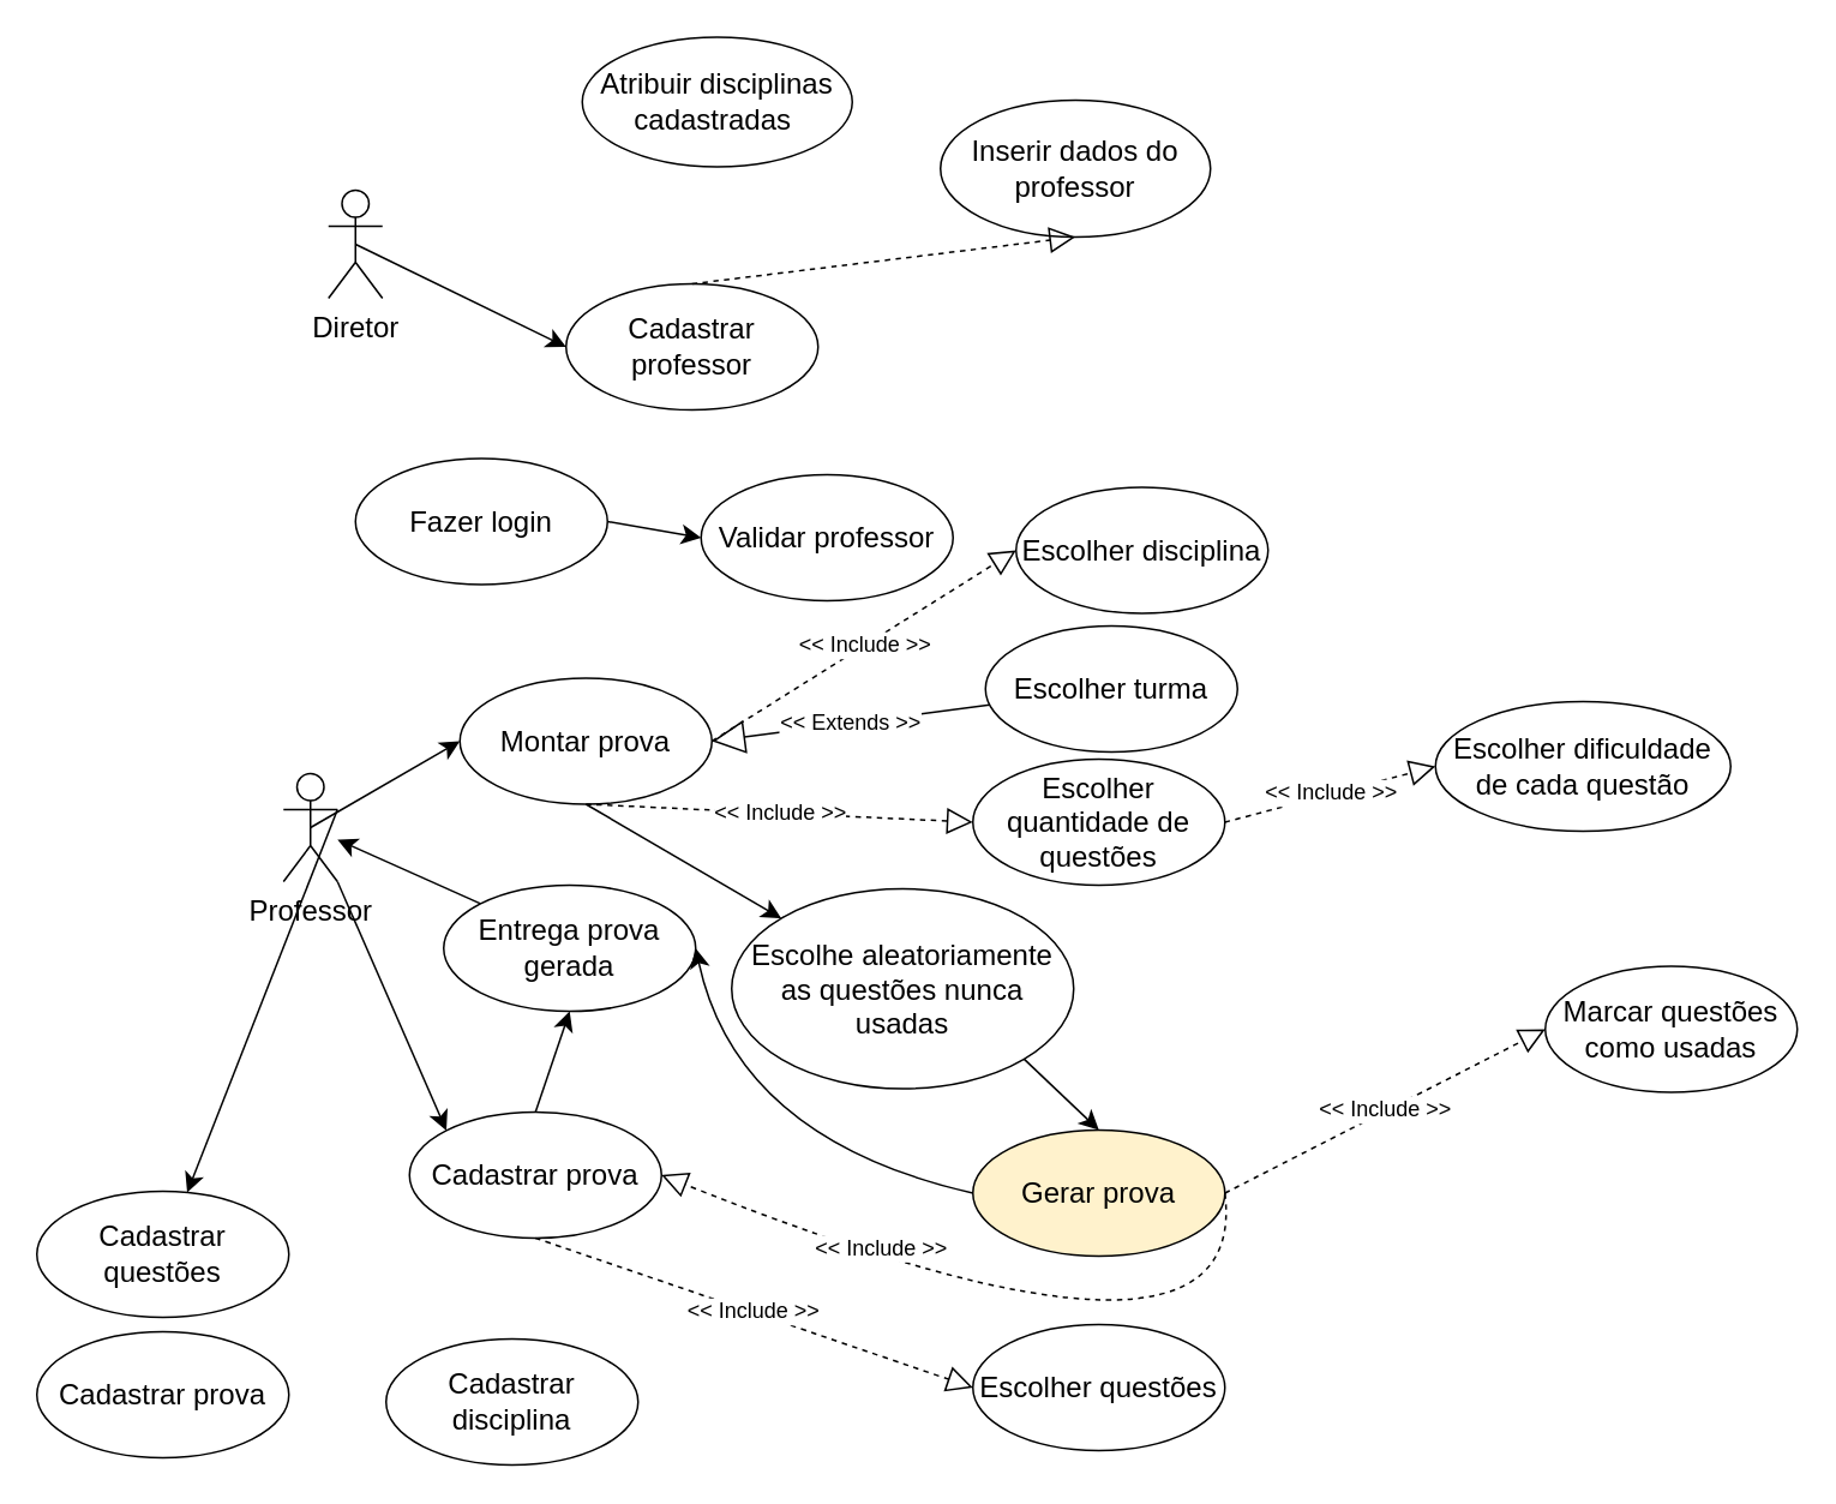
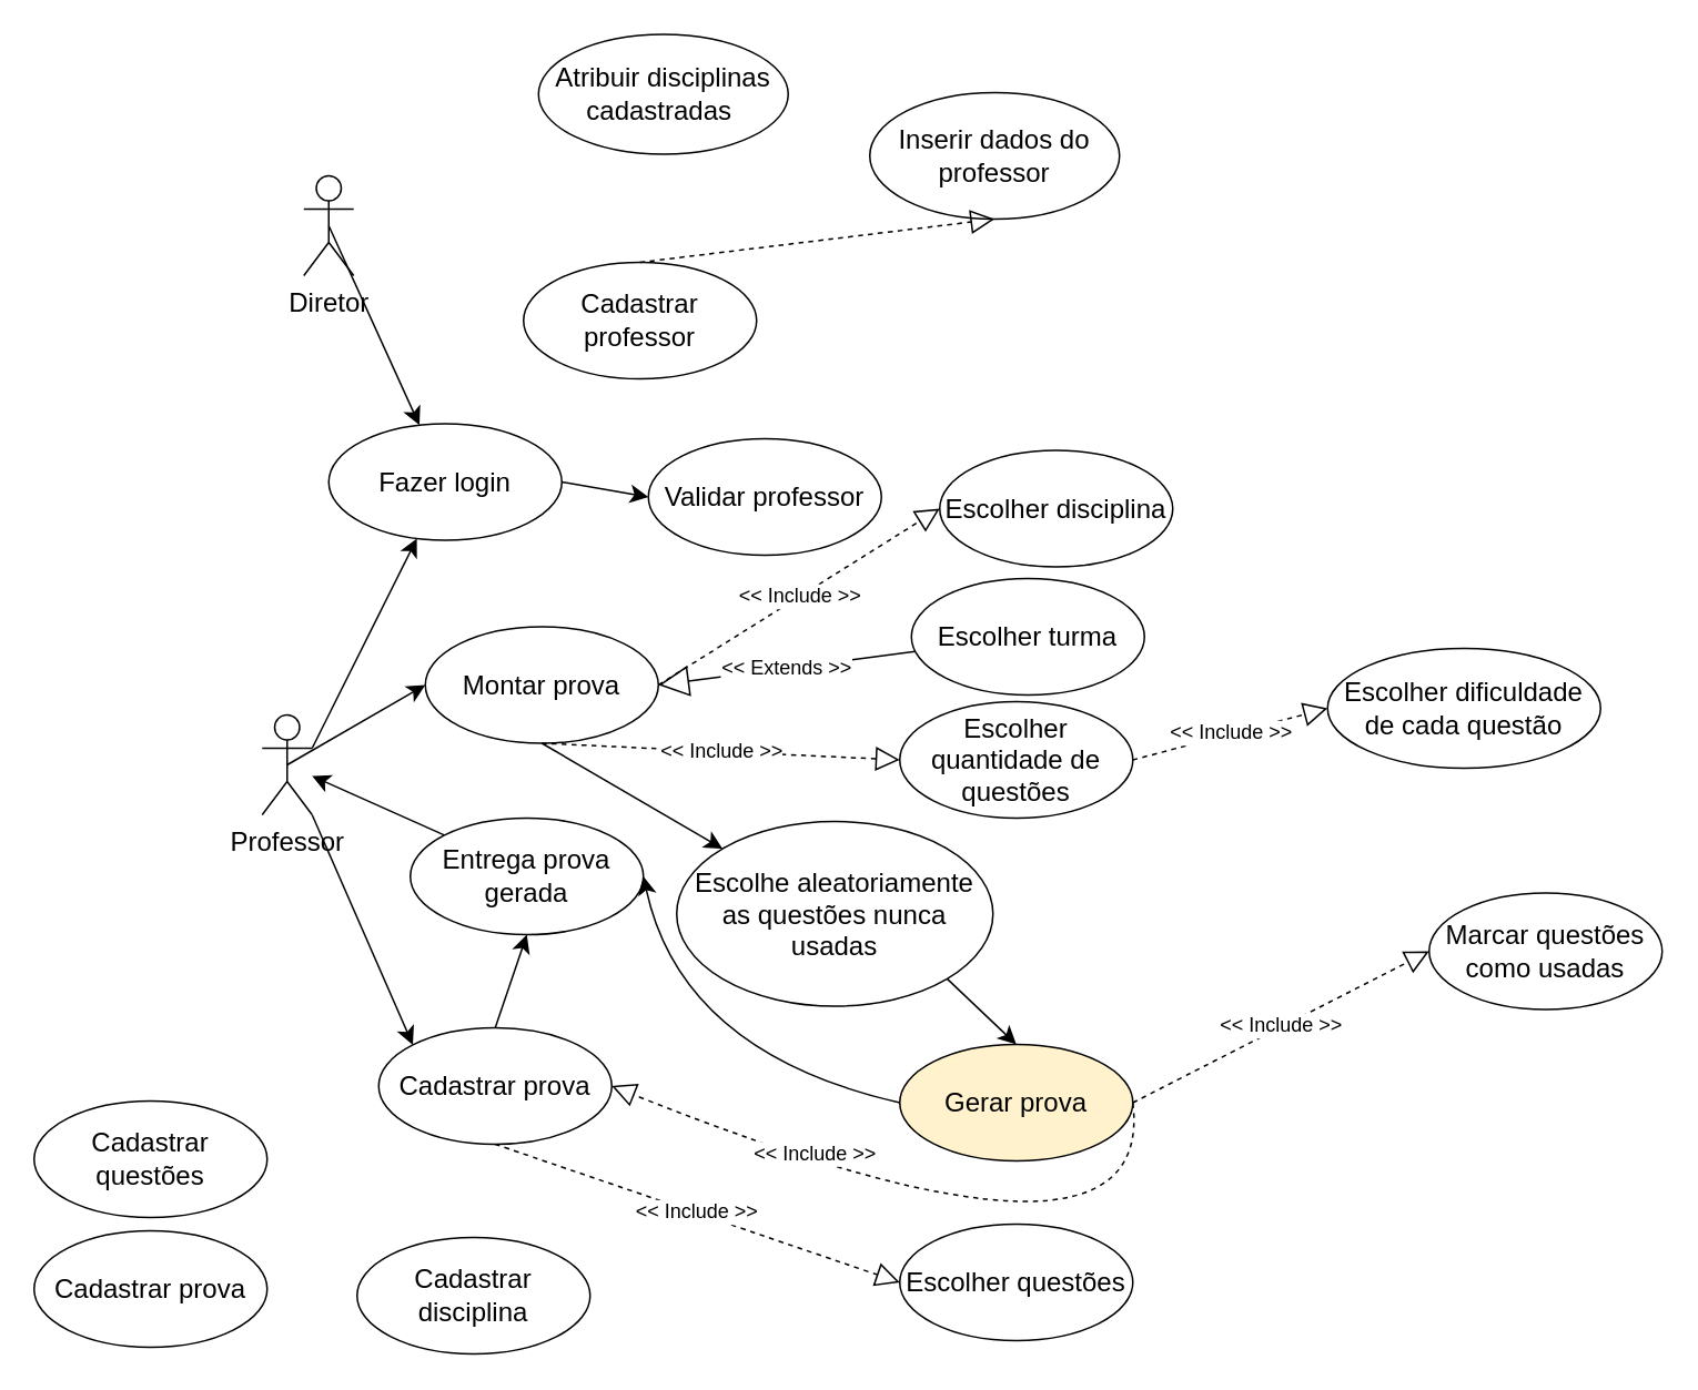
- <mxCell id="11" style="edgeStyle=none;curved=1;rounded=0;orthogonalLoop=1;jettySize=auto;html=1;exitX=0.5;exitY=0.5;exitDx=0;exitDy=0;exitPerimeter=0;entryX=0;entryY=0.5;entryDx=0;entryDy=0;fontSize=12;startSize=8;endSize=8;" edge="1" parent="1" source="12" target="10"><mxGeometry relative="1" as="geometry" /></mxCell>
+ <mxCell id="11" style="edgeStyle=none;curved=1;rounded=0;orthogonalLoop=1;jettySize=auto;html=1;exitX=0.5;exitY=0.5;exitDx=0;exitDy=0;exitPerimeter=0;fontSize=12;startSize=8;endSize=8;" edge="1" parent="1" source="12" target="24"><mxGeometry relative="1" as="geometry" /></mxCell>
- <mxCell id="3" style="edgeStyle=none;curved=1;rounded=0;orthogonalLoop=1;jettySize=auto;html=1;exitX=1;exitY=0.333;exitDx=0;exitDy=0;exitPerimeter=0;fontSize=12;startSize=8;endSize=8;" edge="1" parent="1" source="5" target="38"><mxGeometry relative="1" as="geometry" /></mxCell>
+ <mxCell id="3" style="edgeStyle=none;curved=1;rounded=0;orthogonalLoop=1;jettySize=auto;html=1;exitX=1;exitY=0.333;exitDx=0;exitDy=0;exitPerimeter=0;fontSize=12;startSize=8;endSize=8;" edge="1" parent="1" source="5" target="24"><mxGeometry relative="1" as="geometry" /></mxCell>
